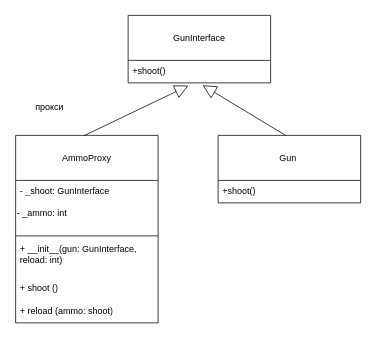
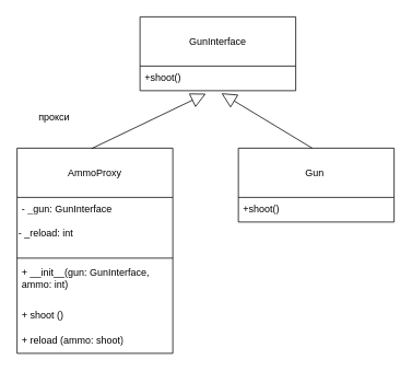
- <mxCell id="7" value="- _shoot: GunInterface" style="text;strokeColor=none;fillColor=none;align=left;verticalAlign=top;spacingLeft=4;spacingRight=4;overflow=hidden;rotatable=0;points=[[0,0.5],[1,0.5]];portConstraint=eastwest;whiteSpace=wrap;html=1;" vertex="1" parent="6"><mxGeometry y="60" width="190" height="30" as="geometry" /></mxCell>
+ <mxCell id="7" value="- _gun: GunInterface" style="text;strokeColor=none;fillColor=none;align=left;verticalAlign=top;spacingLeft=4;spacingRight=4;overflow=hidden;rotatable=0;points=[[0,0.5],[1,0.5]];portConstraint=eastwest;whiteSpace=wrap;html=1;" vertex="1" parent="6"><mxGeometry y="60" width="190" height="30" as="geometry" /></mxCell>
- <mxCell id="8" value="- _ammo: int" style="text;whiteSpace=wrap;html=1;" vertex="1" parent="6"><mxGeometry y="90" width="190" height="40" as="geometry" /></mxCell>
+ <mxCell id="8" value="- _reload: int" style="text;whiteSpace=wrap;html=1;" vertex="1" parent="6"><mxGeometry y="90" width="190" height="40" as="geometry" /></mxCell>
- <mxCell id="10" value="+ __init__(gun: GunInterface, reload: int)" style="text;strokeColor=none;fillColor=none;align=left;verticalAlign=top;spacingLeft=4;spacingRight=4;overflow=hidden;rotatable=0;points=[[0,0.5],[1,0.5]];portConstraint=eastwest;whiteSpace=wrap;html=1;" vertex="1" parent="6"><mxGeometry y="138" width="190" height="52" as="geometry" /></mxCell>
+ <mxCell id="10" value="+ __init__(gun: GunInterface, ammo: int)" style="text;strokeColor=none;fillColor=none;align=left;verticalAlign=top;spacingLeft=4;spacingRight=4;overflow=hidden;rotatable=0;points=[[0,0.5],[1,0.5]];portConstraint=eastwest;whiteSpace=wrap;html=1;" vertex="1" parent="6"><mxGeometry y="138" width="190" height="52" as="geometry" /></mxCell>
